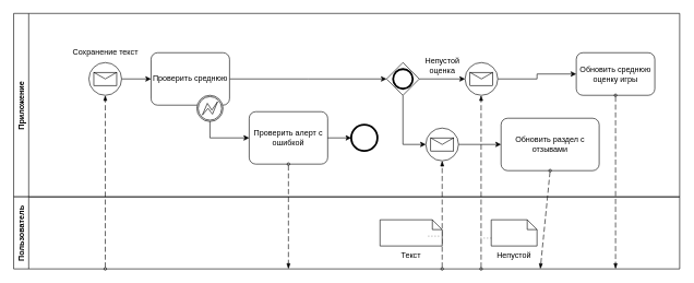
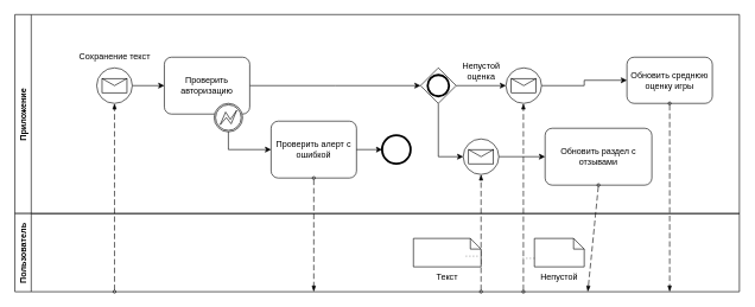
- <mxCell id="12" value="Проверить среднюю" style="points=[[0.25,0,0],[0.5,0,0],[0.75,0,0],[1,0.25,0],[1,0.5,0],[1,0.75,0],[0.75,1,0],[0.5,1,0],[0.25,1,0],[0,0.75,0],[0,0.5,0],[0,0.25,0]];shape=mxgraph.bpmn.task;whiteSpace=wrap;rectStyle=rounded;size=10;taskMarker=abstract;" vertex="1" parent="2"><mxGeometry x="210" y="60" width="120" height="80" as="geometry" /></mxCell>
+ <mxCell id="12" value="Проверить авторизацию" style="points=[[0.25,0,0],[0.5,0,0],[0.75,0,0],[1,0.25,0],[1,0.5,0],[1,0.75,0],[0.75,1,0],[0.5,1,0],[0.25,1,0],[0,0.75,0],[0,0.5,0],[0,0.25,0]];shape=mxgraph.bpmn.task;whiteSpace=wrap;rectStyle=rounded;size=10;taskMarker=abstract;" vertex="1" parent="2"><mxGeometry x="210" y="60" width="120" height="80" as="geometry" /></mxCell>
